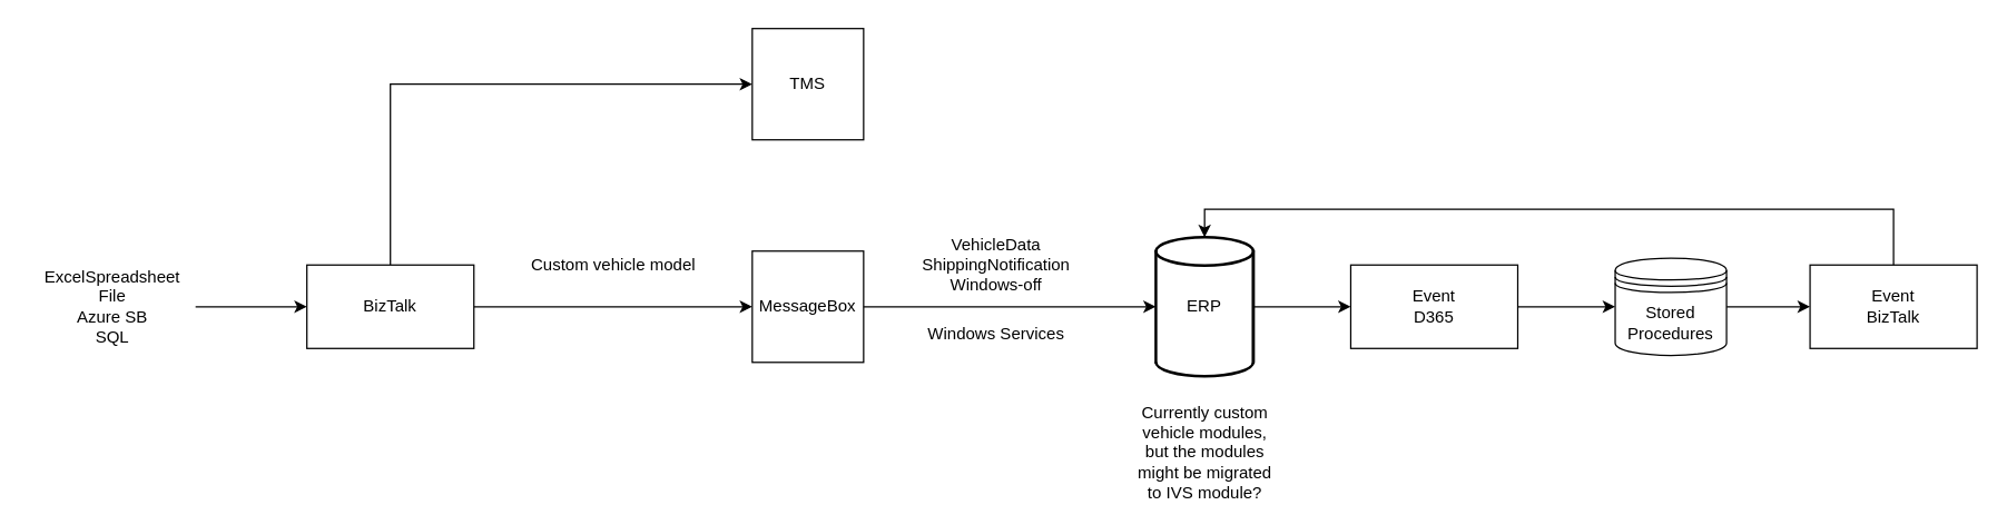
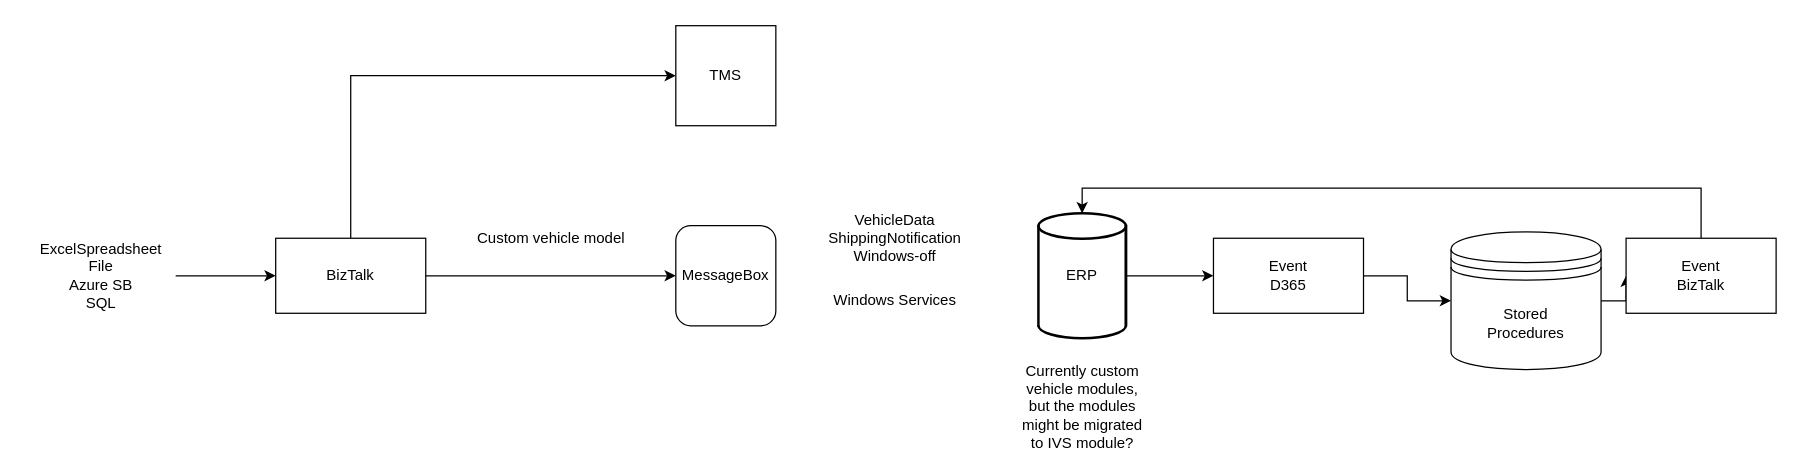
- <mxCell id="4" value="MessageBox" style="whiteSpace=wrap;html=1;aspect=fixed;" parent="1" vertex="1"><mxGeometry x="540" y="180" width="80" height="80" as="geometry" /></mxCell>
+ <mxCell id="4" value="MessageBox" style="whiteSpace=wrap;html=1;aspect=fixed;rounded=1;" parent="1" vertex="1"><mxGeometry x="540" y="180" width="80" height="80" as="geometry" /></mxCell>
- <mxCell id="5" style="edgeStyle=orthogonalEdgeStyle;rounded=0;orthogonalLoop=1;jettySize=auto;html=1;entryX=0;entryY=0.5;entryDx=0;entryDy=0;entryPerimeter=0;" parent="1" source="4" target="3" edge="1"><mxGeometry relative="1" as="geometry" /></mxCell>
- <mxCell id="9" value="Stored&lt;div&gt;Procedures&lt;/div&gt;" style="shape=datastore;whiteSpace=wrap;html=1;" parent="1" vertex="1"><mxGeometry x="1160" y="185" width="80" height="70" as="geometry" /></mxCell>
+ <mxCell id="9" value="Stored&lt;div&gt;Procedures&lt;/div&gt;" style="shape=datastore;whiteSpace=wrap;html=1;" parent="1" vertex="1"><mxGeometry x="1160" y="185" width="120" height="110" as="geometry" /></mxCell>
